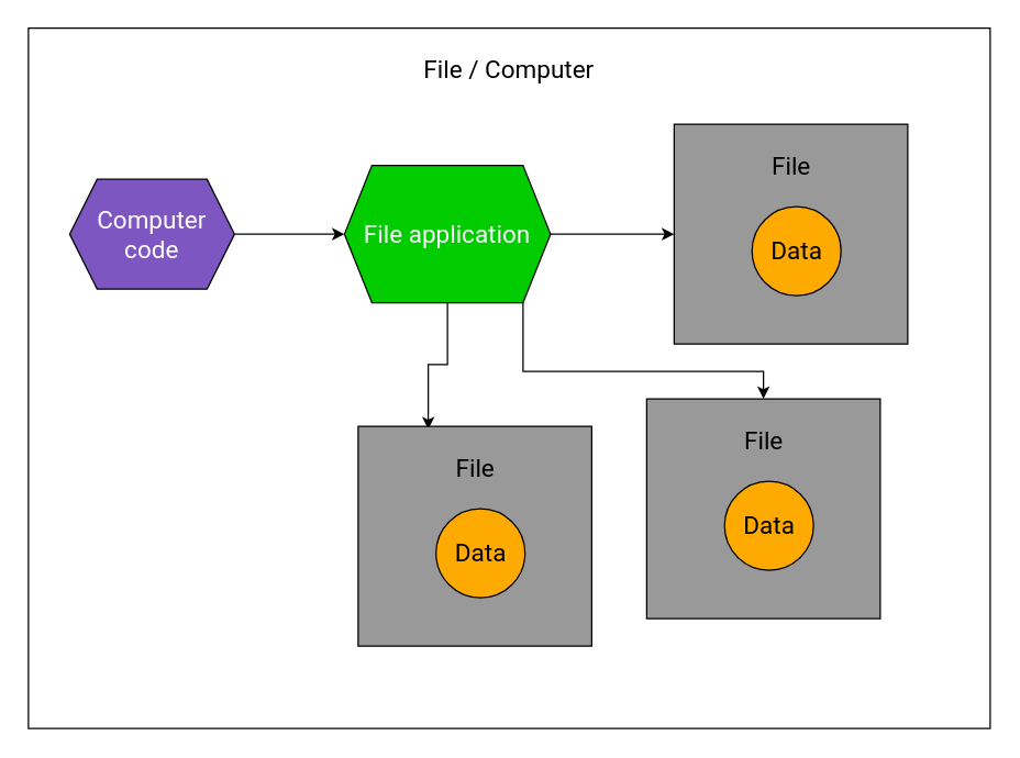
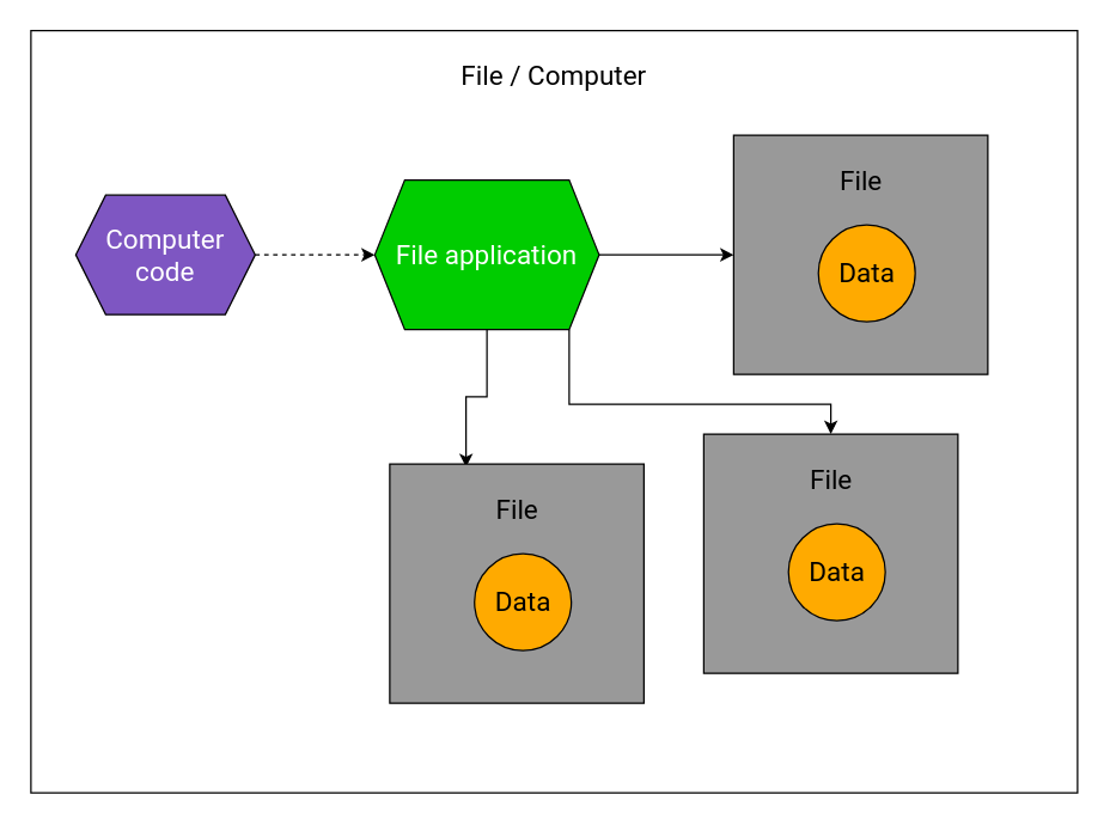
- <mxCell id="23" style="edgeStyle=orthogonalEdgeStyle;rounded=0;orthogonalLoop=1;jettySize=auto;html=1;" parent="1" source="24" target="7" edge="1"><mxGeometry relative="1" as="geometry" /></mxCell>
+ <mxCell id="23" style="edgeStyle=orthogonalEdgeStyle;rounded=0;orthogonalLoop=1;jettySize=auto;html=1;dashed=1;" parent="1" source="24" target="7" edge="1"><mxGeometry relative="1" as="geometry" /></mxCell>
